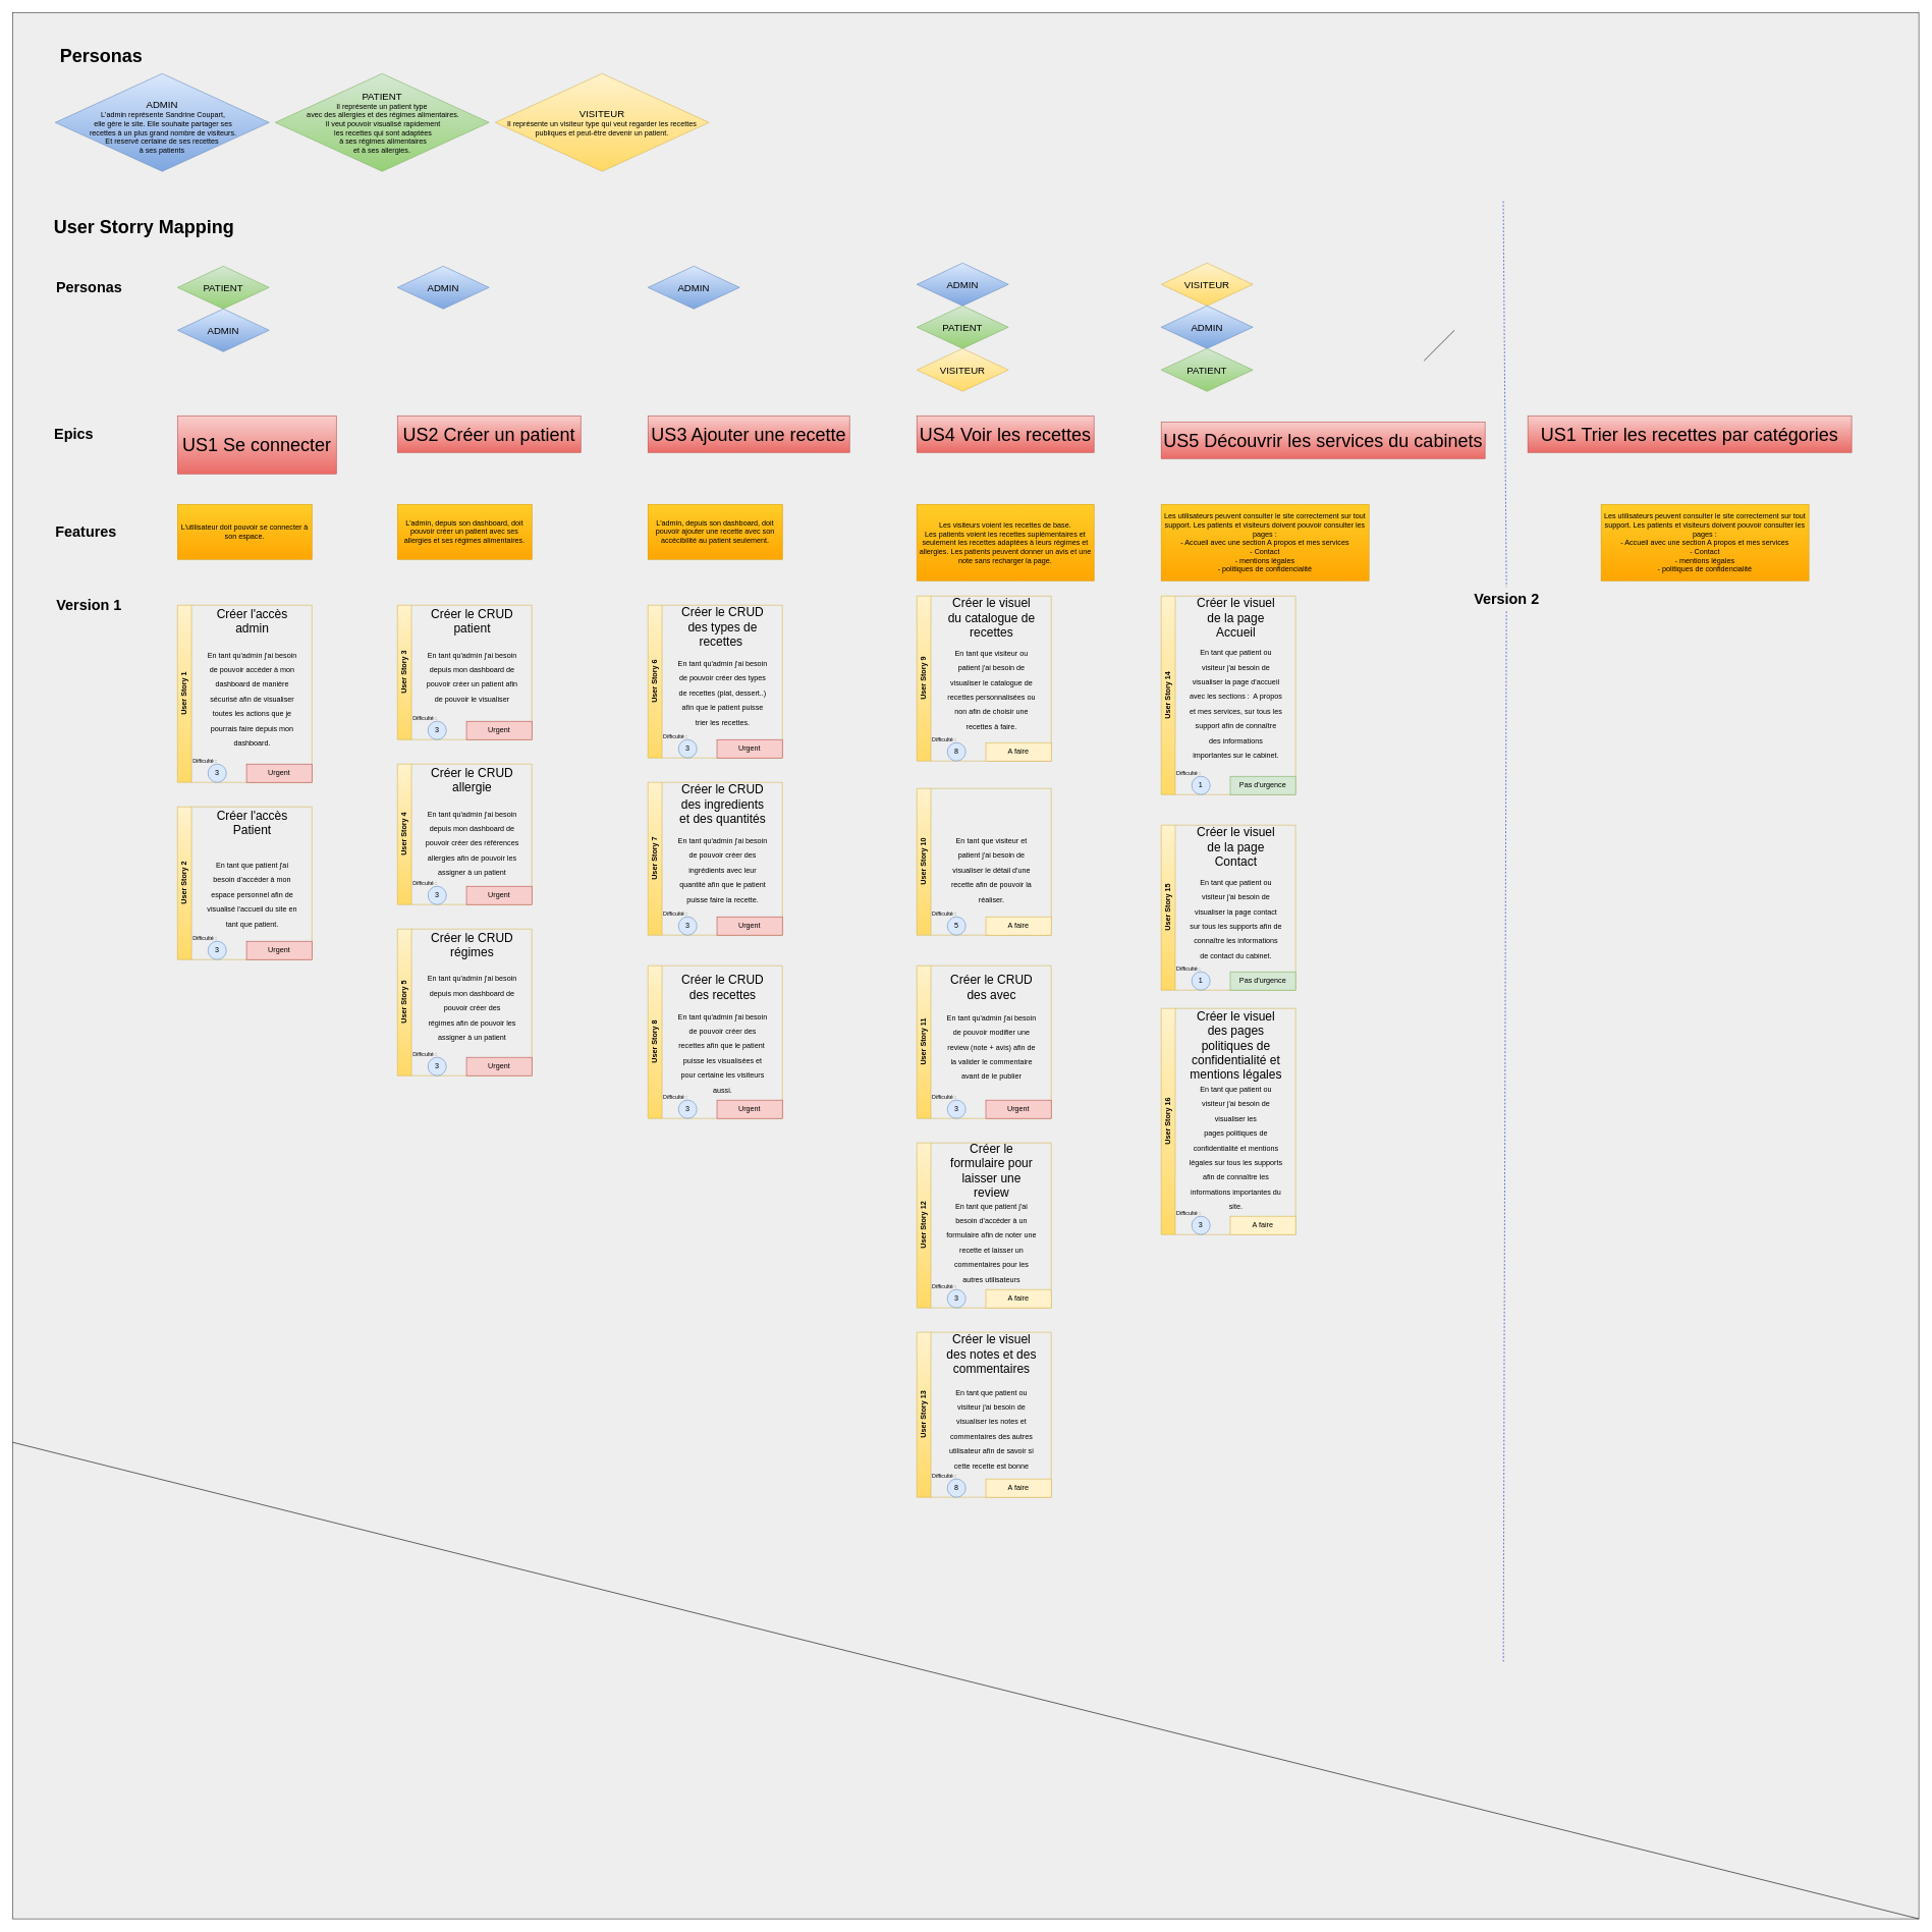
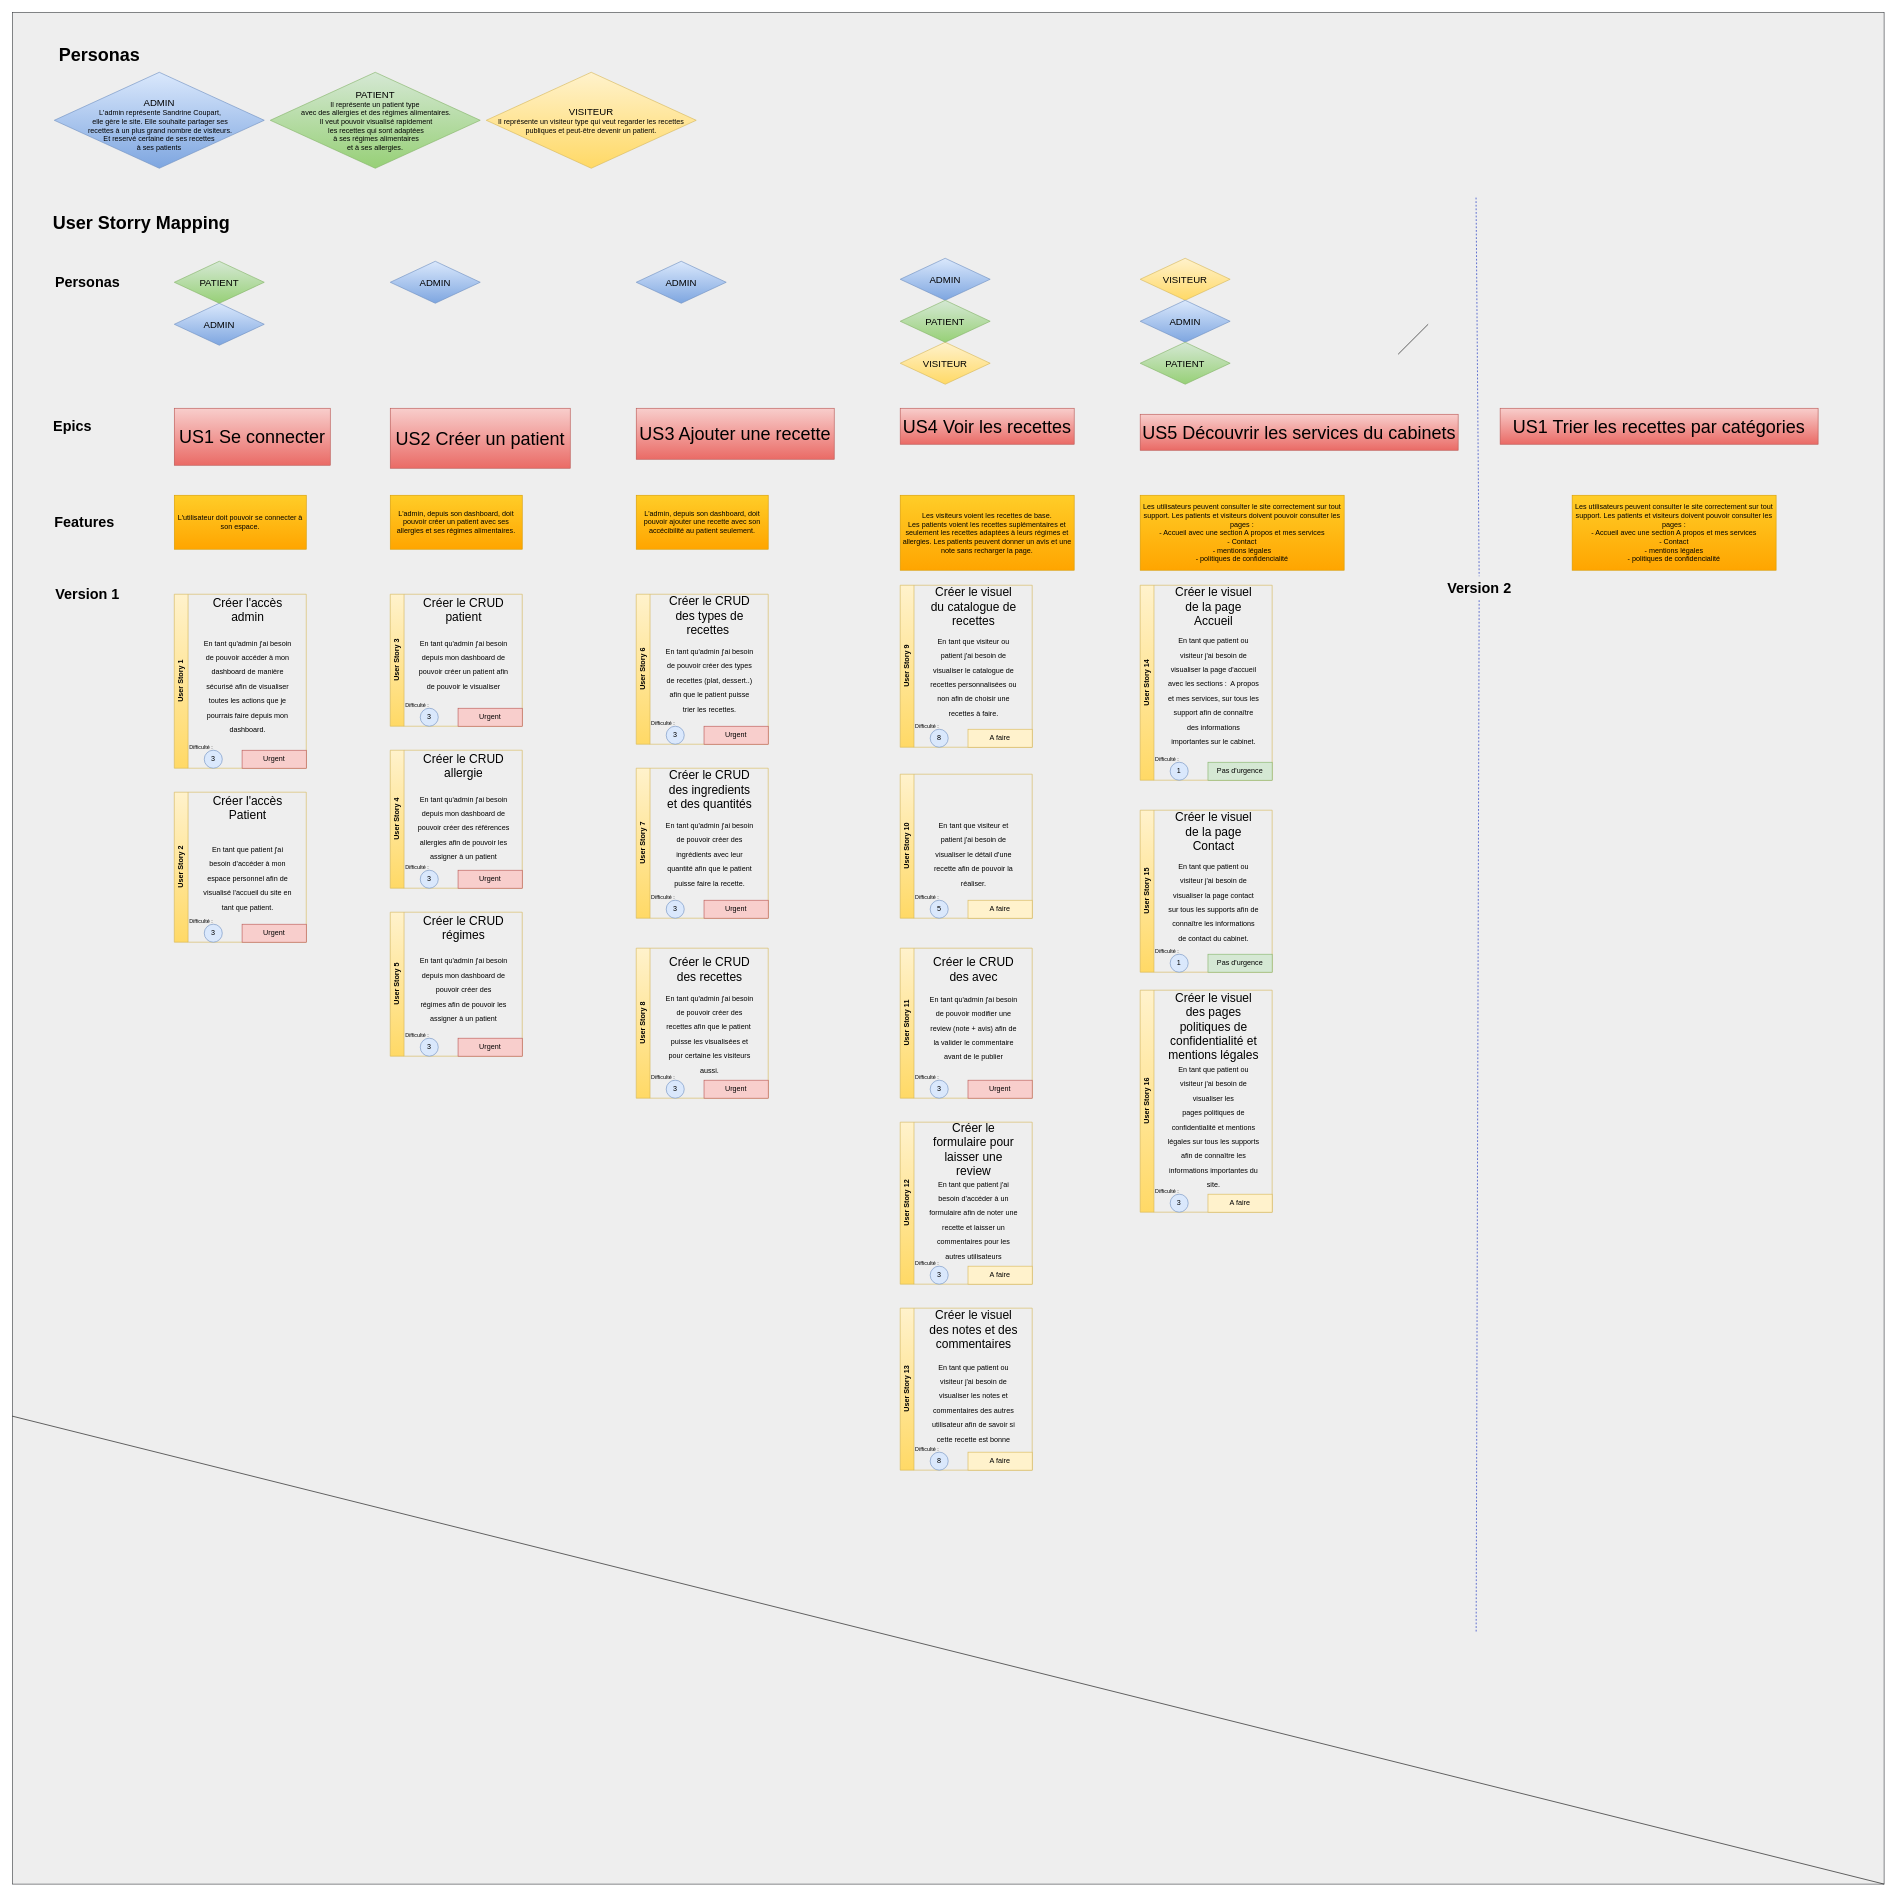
- <mxCell id="29" value="US2 Créer un patient" style="rounded=0;whiteSpace=wrap;html=1;fontSize=30;fillColor=#f8cecc;gradientColor=#ea6b66;strokeColor=#b85450;" parent="1" vertex="1"><mxGeometry x="650" y="680" width="300" height="60" as="geometry" /></mxCell>
+ <mxCell id="29" value="US2 Créer un patient" style="rounded=0;whiteSpace=wrap;html=1;fontSize=30;fillColor=#f8cecc;gradientColor=#ea6b66;strokeColor=#b85450;" parent="1" vertex="1"><mxGeometry x="650" y="680" width="300" height="100" as="geometry" /></mxCell>
- <mxCell id="50" value="US3 Ajouter une recette" style="rounded=0;whiteSpace=wrap;html=1;fontSize=30;fillColor=#f8cecc;gradientColor=#ea6b66;strokeColor=#b85450;" parent="1" vertex="1"><mxGeometry x="1060" y="680" width="330" height="60" as="geometry" /></mxCell>
+ <mxCell id="50" value="US3 Ajouter une recette" style="rounded=0;whiteSpace=wrap;html=1;fontSize=30;fillColor=#f8cecc;gradientColor=#ea6b66;strokeColor=#b85450;" parent="1" vertex="1"><mxGeometry x="1060" y="680" width="330" height="85" as="geometry" /></mxCell>
